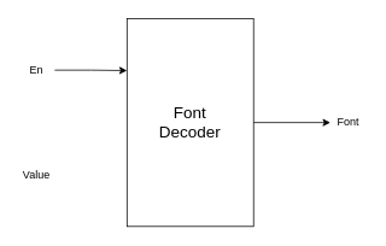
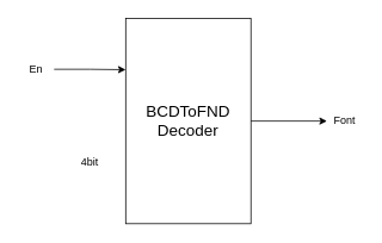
- <mxCell id="2" value="&lt;font style=&quot;font-size: 18px&quot;&gt;Font&lt;br&gt;Decoder&lt;/font&gt;" style="rounded=0;whiteSpace=wrap;html=1;" vertex="1" parent="1"><mxGeometry x="140" y="20" width="140" height="230" as="geometry" /></mxCell>
+ <mxCell id="2" value="&lt;font style=&quot;font-size: 18px&quot;&gt;BCDToFND&lt;br&gt;Decoder&lt;/font&gt;" style="rounded=0;whiteSpace=wrap;html=1;" vertex="1" parent="1"><mxGeometry x="140" y="20" width="140" height="230" as="geometry" /></mxCell>
+ <mxCell id="8" value="4bit" style="text;html=1;strokeColor=none;fillColor=none;align=center;verticalAlign=middle;whiteSpace=wrap;rounded=0;" vertex="1" parent="1"><mxGeometry x="80" y="172" width="40" height="20" as="geometry" /></mxCell>
- <mxCell id="5" value="Value" style="text;html=1;strokeColor=none;fillColor=none;align=center;verticalAlign=middle;whiteSpace=wrap;rounded=0;" vertex="1" parent="1"><mxGeometry x="20" y="183" width="40" height="20" as="geometry" /></mxCell>
